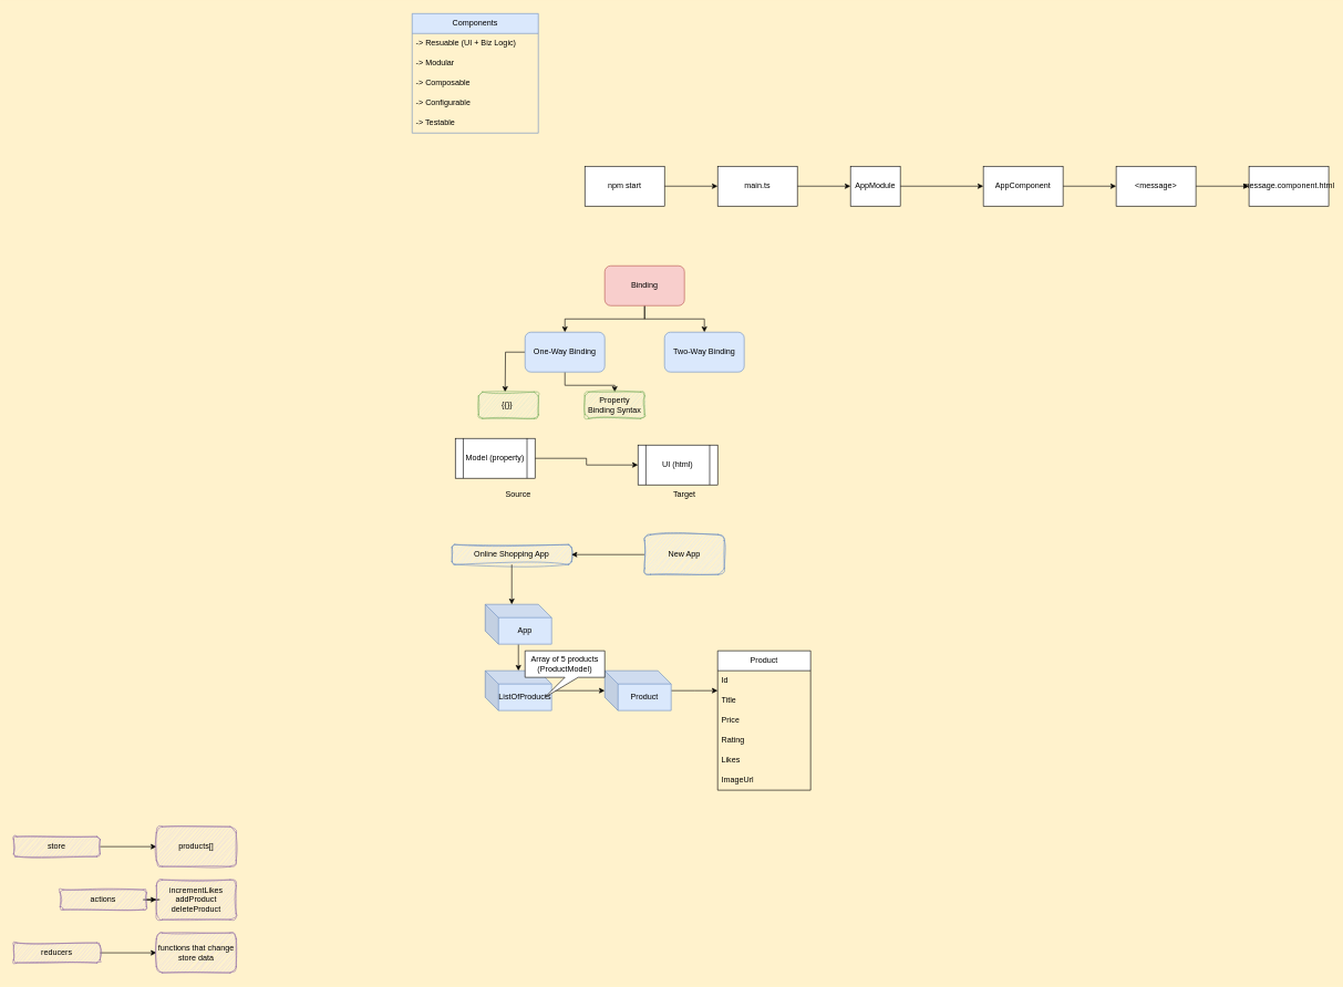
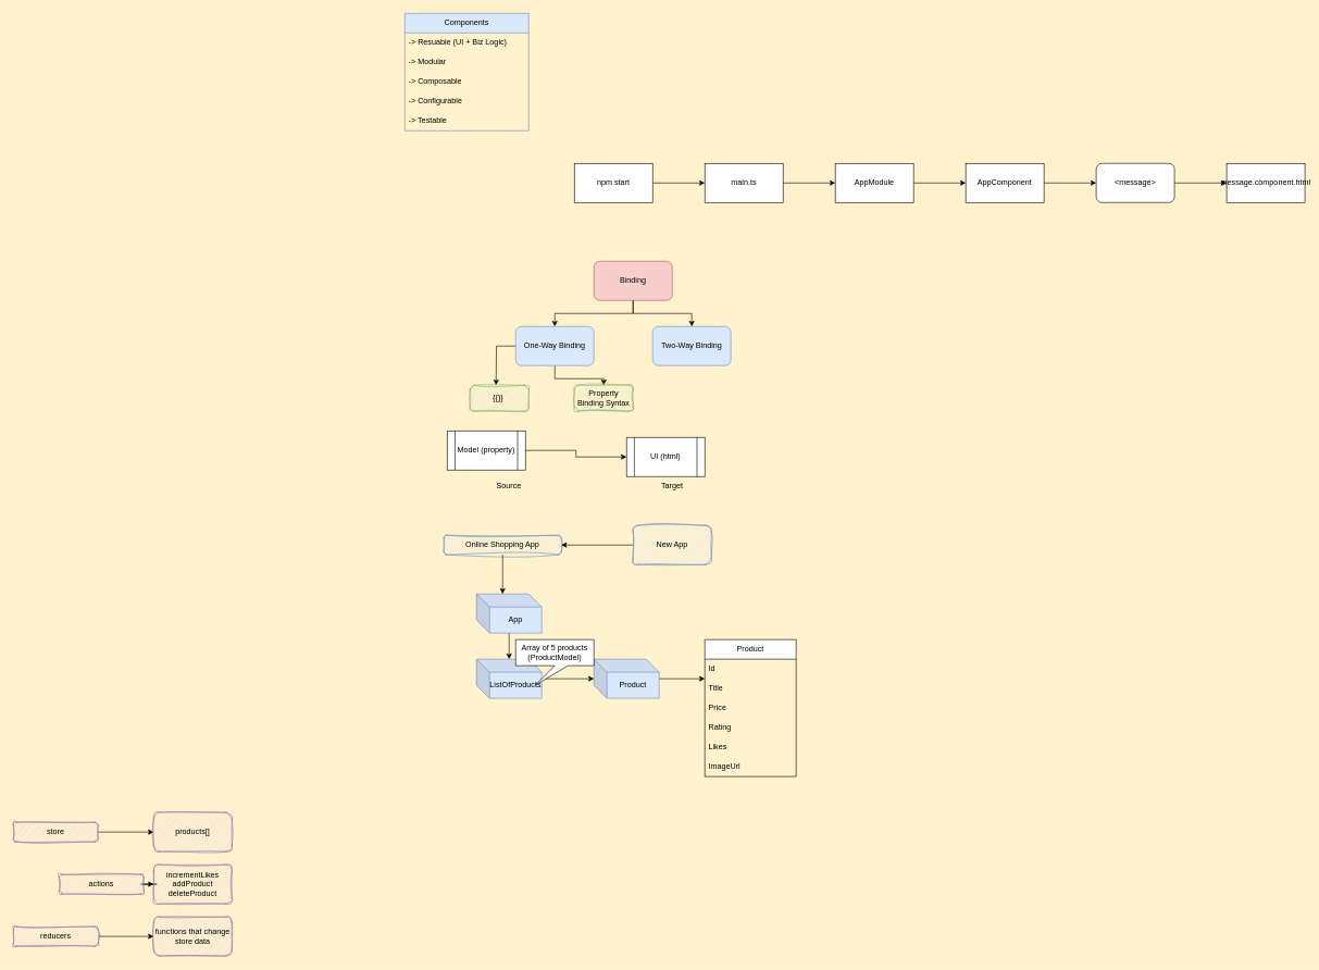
- <mxCell id="7" value="AppModule" style="whiteSpace=wrap;html=1;rounded=0;" parent="1" vertex="1"><mxGeometry x="1280" y="250" width="75" height="60" as="geometry" /></mxCell>
+ <mxCell id="7" value="AppModule" style="whiteSpace=wrap;html=1;rounded=0;" parent="1" vertex="1"><mxGeometry x="1280" y="250" width="120" height="60" as="geometry" /></mxCell>
- <mxCell id="17" value="&amp;lt;message&amp;gt;" style="whiteSpace=wrap;html=1;rounded=0;" parent="1" vertex="1"><mxGeometry x="1680" y="250" width="120" height="60" as="geometry" /></mxCell>
+ <mxCell id="17" value="&amp;lt;message&amp;gt;" style="whiteSpace=wrap;html=1;rounded=1;" parent="1" vertex="1"><mxGeometry x="1680" y="250" width="120" height="60" as="geometry" /></mxCell>
